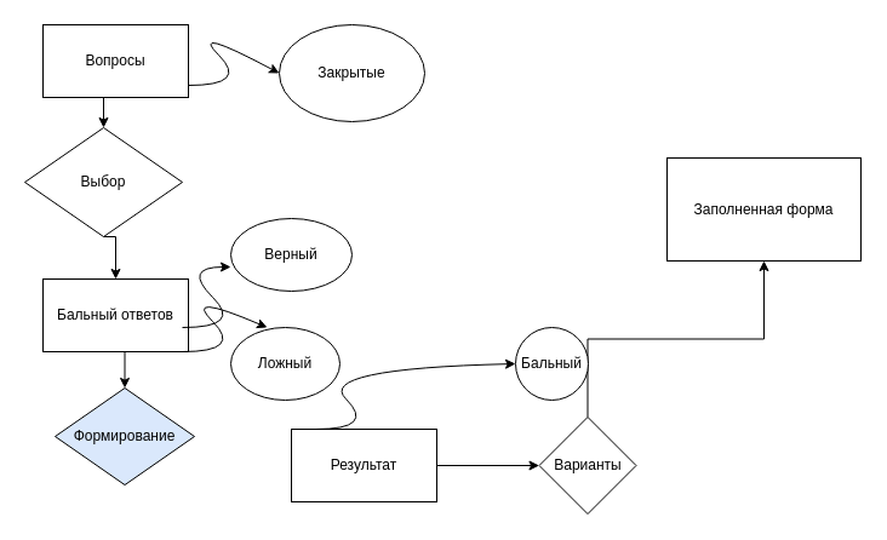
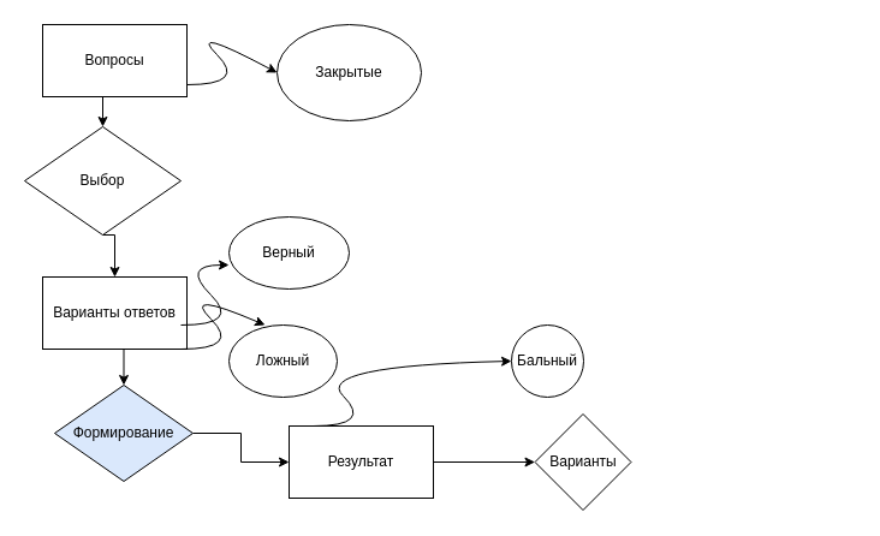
- <mxCell id="14" value="Заполненная форма" style="rounded=0;whiteSpace=wrap;html=1;" vertex="1" parent="1"><mxGeometry x="550" y="130" width="160" height="85" as="geometry" /></mxCell>
- <mxCell id="7" value="Бальный ответов" style="rounded=0;whiteSpace=wrap;html=1;" vertex="1" parent="1"><mxGeometry x="35" y="230" width="120" height="60" as="geometry" /></mxCell>
+ <mxCell id="7" value="Варианты ответов" style="rounded=0;whiteSpace=wrap;html=1;" vertex="1" parent="1"><mxGeometry x="35" y="230" width="120" height="60" as="geometry" /></mxCell>
- <mxCell id="10" style="edgeStyle=orthogonalEdgeStyle;rounded=0;orthogonalLoop=1;jettySize=auto;html=1;exitX=0.5;exitY=0;exitDx=0;exitDy=0;entryX=0.5;entryY=1;entryDx=0;entryDy=0;" edge="1" parent="1" source="11" target="14"><mxGeometry relative="1" as="geometry" /></mxCell>
+ <mxCell id="8" style="edgeStyle=orthogonalEdgeStyle;rounded=0;orthogonalLoop=1;jettySize=auto;html=1;exitX=1;exitY=0.5;exitDx=0;exitDy=0;entryX=0;entryY=0.5;entryDx=0;entryDy=0;" edge="1" parent="1" source="9" target="13"><mxGeometry relative="1" as="geometry" /></mxCell>
